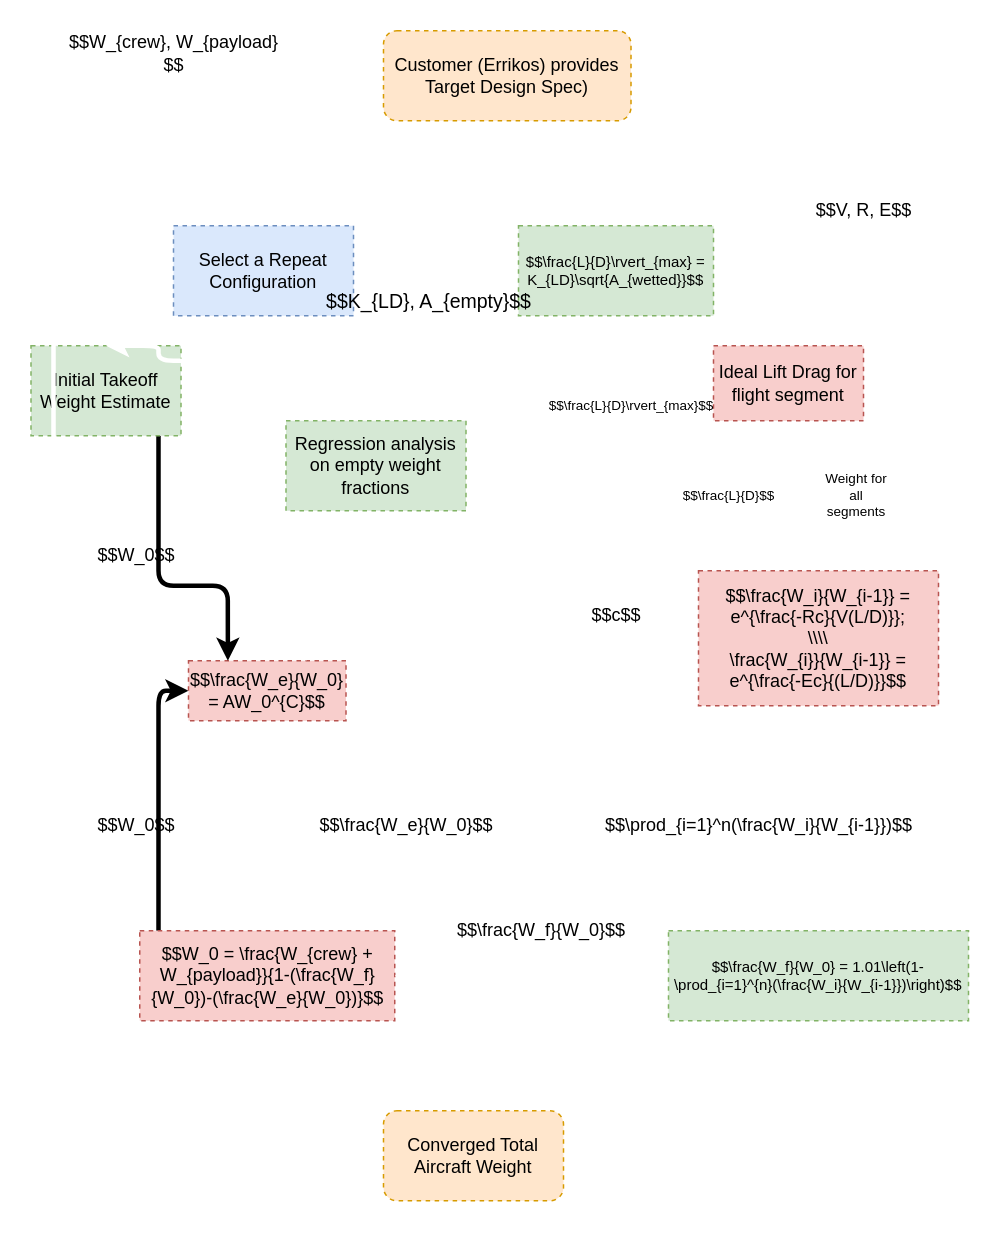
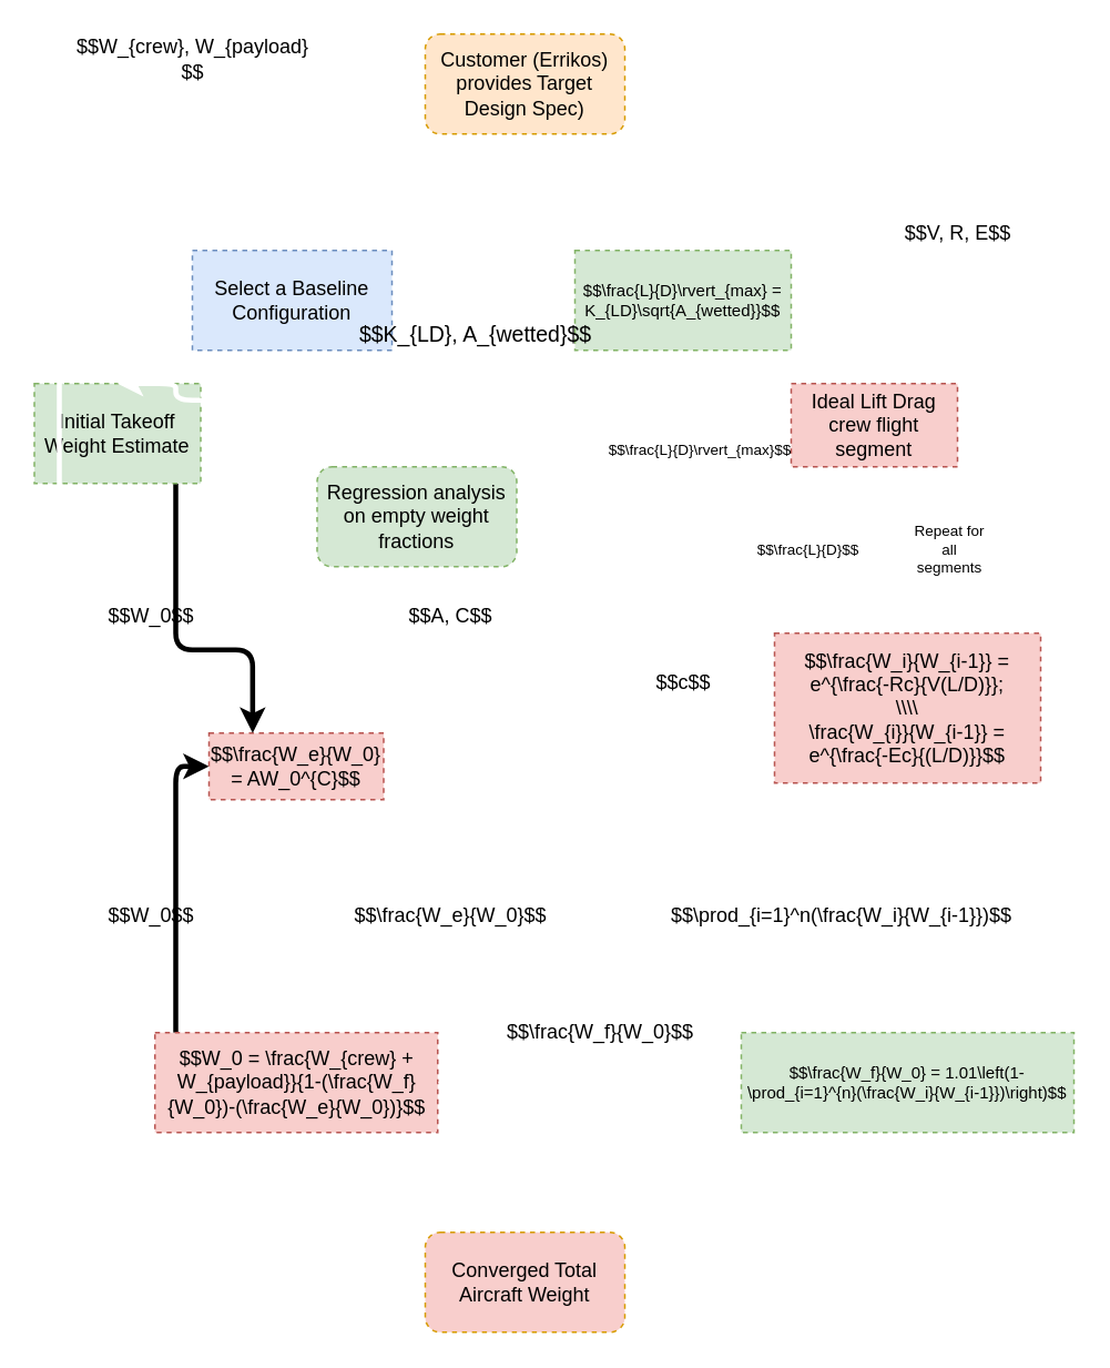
- <mxCell id="23" value="Customer (Errikos) provides Target Design Spec)" style="rounded=1;whiteSpace=wrap;html=1;dashed=1;fillColor=#ffe6cc;strokeColor=#d79b00;fontColor=#000000;" parent="1" vertex="1"><mxGeometry x="255" y="20" width="165" height="60" as="geometry" /></mxCell>
+ <mxCell id="23" value="Customer (Errikos) provides Target Design Spec)" style="rounded=1;whiteSpace=wrap;html=1;dashed=1;fillColor=#ffe6cc;strokeColor=#d79b00;fontColor=#000000;" parent="1" vertex="1"><mxGeometry x="255" y="20" width="120" height="60" as="geometry" /></mxCell>
- <mxCell id="16" value="Select a Repeat Configuration" style="rounded=0;whiteSpace=wrap;html=1;dashed=1;fillColor=#dae8fc;strokeColor=#6c8ebf;fontColor=#000000;" parent="1" vertex="1"><mxGeometry x="115" y="150" width="120" height="60" as="geometry" /></mxCell>
+ <mxCell id="16" value="Select a Baseline Configuration" style="rounded=0;whiteSpace=wrap;html=1;dashed=1;fillColor=#dae8fc;strokeColor=#6c8ebf;fontColor=#000000;" parent="1" vertex="1"><mxGeometry x="115" y="150" width="120" height="60" as="geometry" /></mxCell>
- <mxCell id="36" value="&lt;font style=&quot;font-size: 13px&quot;&gt;$$K_{LD}, A_{empty}$$&lt;/font&gt;" style="text;html=1;align=center;verticalAlign=middle;resizable=0;points=[];autosize=1;strokeColor=none;fillColor=none;" parent="1" vertex="1"><mxGeometry x="205" y="190" width="160" height="20" as="geometry" /></mxCell>
+ <mxCell id="36" value="&lt;font style=&quot;font-size: 13px&quot;&gt;$$K_{LD}, A_{wetted}$$&lt;/font&gt;" style="text;html=1;align=center;verticalAlign=middle;resizable=0;points=[];autosize=1;strokeColor=none;fillColor=none;" parent="1" vertex="1"><mxGeometry x="205" y="190" width="160" height="20" as="geometry" /></mxCell>
- <mxCell id="38" value="Ideal Lift Drag for flight segment" style="whiteSpace=wrap;html=1;rounded=0;dashed=1;fontSize=12;fillColor=#f8cecc;strokeColor=#b85450;fontColor=#000000;" parent="1" vertex="1"><mxGeometry x="475" y="230" width="100" height="50" as="geometry" /></mxCell>
+ <mxCell id="38" value="Ideal Lift Drag crew flight segment" style="whiteSpace=wrap;html=1;rounded=0;dashed=1;fontSize=12;fillColor=#f8cecc;strokeColor=#b85450;fontColor=#000000;" parent="1" vertex="1"><mxGeometry x="475" y="230" width="100" height="50" as="geometry" /></mxCell>
- <mxCell id="18" value="Regression analysis on empty weight fractions" style="rounded=0;whiteSpace=wrap;html=1;dashed=1;fillColor=#d5e8d4;strokeColor=#82b366;fontColor=#000000;" parent="1" vertex="1"><mxGeometry x="190" y="280" width="120" height="60" as="geometry" /></mxCell>
+ <mxCell id="18" value="Regression analysis on empty weight fractions" style="whiteSpace=wrap;html=1;dashed=1;fillColor=#d5e8d4;strokeColor=#82b366;fontColor=#000000;rounded=1;" parent="1" vertex="1"><mxGeometry x="190" y="280" width="120" height="60" as="geometry" /></mxCell>
- <mxCell id="40" value="Weight for&lt;br&gt;all &lt;br&gt;segments" style="text;html=1;align=center;verticalAlign=middle;resizable=0;points=[];autosize=1;strokeColor=none;fillColor=none;fontSize=9;" parent="1" vertex="1"><mxGeometry x="540" y="310" width="60" height="40" as="geometry" /></mxCell>
+ <mxCell id="40" value="Repeat for&lt;br&gt;all &lt;br&gt;segments" style="text;html=1;align=center;verticalAlign=middle;resizable=0;points=[];autosize=1;strokeColor=none;fillColor=none;fontSize=9;" parent="1" vertex="1"><mxGeometry x="540" y="310" width="60" height="40" as="geometry" /></mxCell>
+ <mxCell id="24" value="$$A, C$$" style="text;html=1;align=center;verticalAlign=middle;resizable=0;points=[];autosize=1;strokeColor=none;fillColor=none;" parent="1" vertex="1"><mxGeometry x="235" y="360" width="70" height="20" as="geometry" /></mxCell>
- <mxCell id="43" value="Converged Total Aircraft Weight" style="rounded=1;whiteSpace=wrap;html=1;dashed=1;fontSize=12;fillColor=#ffe6cc;strokeColor=#d79b00;fontColor=#000000;" parent="1" vertex="1"><mxGeometry x="255" y="740" width="120" height="60" as="geometry" /></mxCell>
+ <mxCell id="43" value="Converged Total Aircraft Weight" style="rounded=1;whiteSpace=wrap;html=1;dashed=1;fontSize=12;fillColor=#f8cecc;strokeColor=#d79b00;fontColor=#000000;" parent="1" vertex="1"><mxGeometry x="255" y="740" width="120" height="60" as="geometry" /></mxCell>
